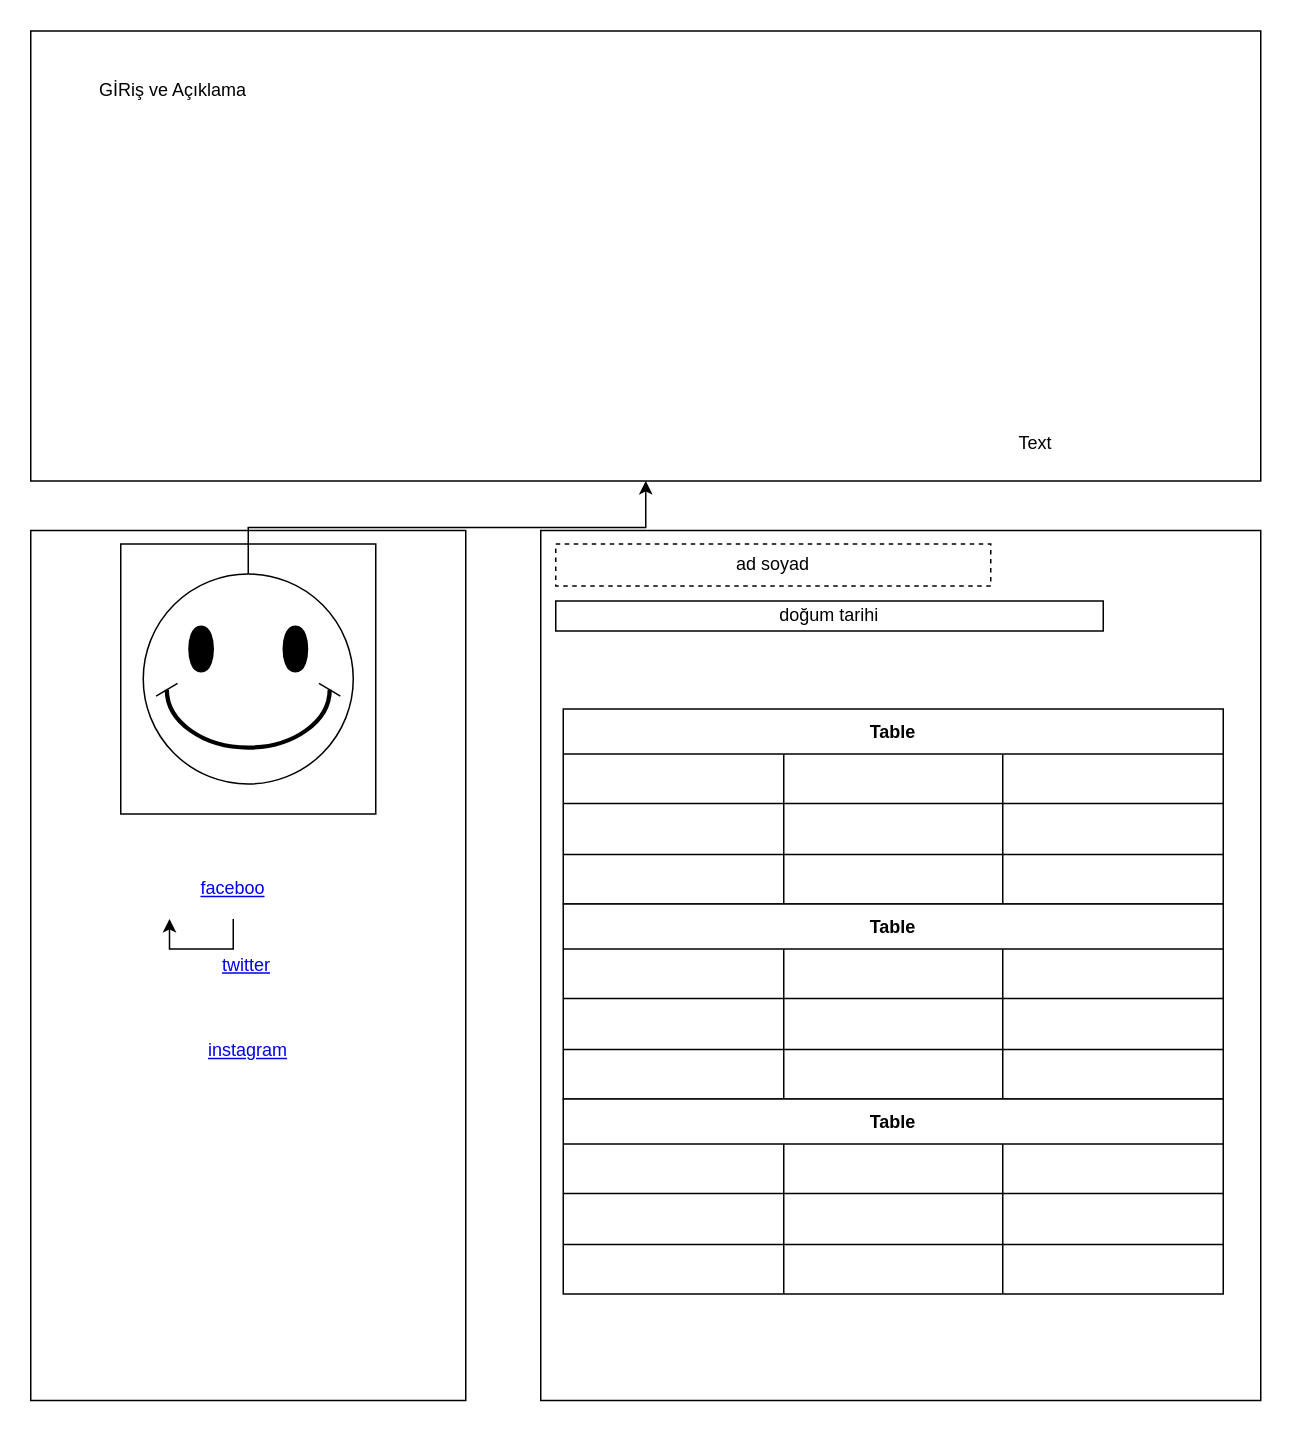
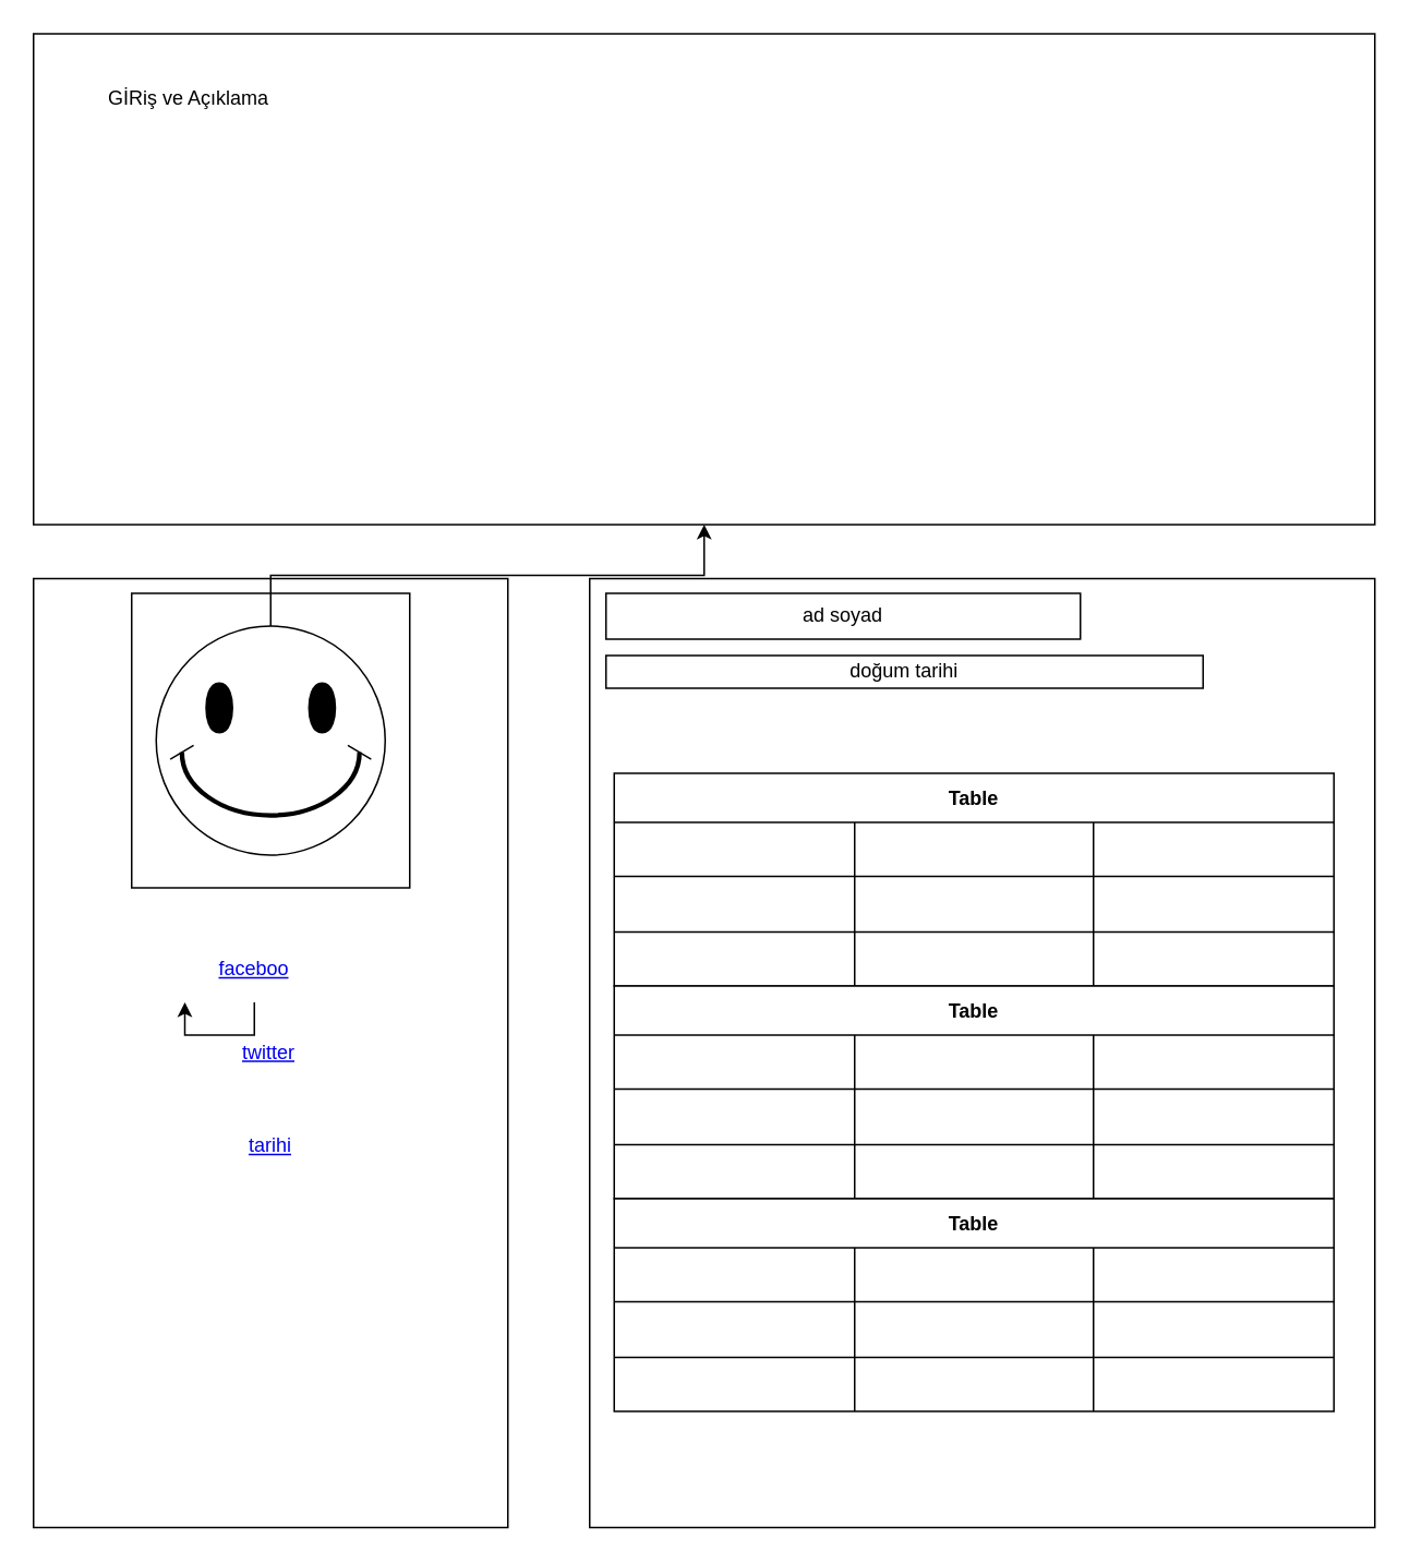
- <mxCell id="51" value="Text" style="text;html=1;strokeColor=none;fillColor=none;align=center;verticalAlign=middle;whiteSpace=wrap;rounded=0;" vertex="1" parent="1"><mxGeometry x="660" y="280" width="60" height="30" as="geometry" /></mxCell>
- <mxCell id="53" value="ad soyad" style="rounded=0;whiteSpace=wrap;html=1;dashed=1;" vertex="1" parent="1"><mxGeometry x="370" y="362" width="290" height="28" as="geometry" /></mxCell>
+ <mxCell id="53" value="ad soyad" style="rounded=0;whiteSpace=wrap;html=1;" vertex="1" parent="1"><mxGeometry x="370" y="362" width="290" height="28" as="geometry" /></mxCell>
- <mxCell id="52" value="instagram" style="text;html=1;strokeColor=none;fillColor=none;whiteSpace=wrap;align=center;verticalAlign=middle;fontColor=#0000EE;fontStyle=4;" vertex="1" parent="1"><mxGeometry x="80" y="680" width="170" height="40" as="geometry" /></mxCell>
+ <mxCell id="52" value="tarihi" style="text;html=1;strokeColor=none;fillColor=none;whiteSpace=wrap;align=center;verticalAlign=middle;fontColor=#0000EE;fontStyle=4;" vertex="1" parent="1"><mxGeometry x="80" y="680" width="170" height="40" as="geometry" /></mxCell>
